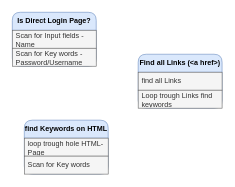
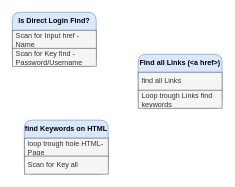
- <mxCell id="2" value="&lt;b&gt;Is Direct Login Page?&lt;/b&gt;" style="swimlane;fontStyle=0;childLayout=stackLayout;horizontal=1;startSize=30;horizontalStack=0;resizeParent=1;resizeParentMax=0;resizeLast=0;collapsible=1;marginBottom=0;whiteSpace=wrap;html=1;fillColor=#dae8fc;strokeColor=#6c8ebf;rounded=1;" vertex="1" parent="1"><mxGeometry x="20" y="20" width="140" height="90" as="geometry"><mxRectangle x="50" y="80" width="160" height="30" as="alternateBounds" /></mxGeometry></mxCell>
+ <mxCell id="2" value="&lt;b&gt;Is Direct Login Find?&lt;/b&gt;" style="swimlane;fontStyle=0;childLayout=stackLayout;horizontal=1;startSize=30;horizontalStack=0;resizeParent=1;resizeParentMax=0;resizeLast=0;collapsible=1;marginBottom=0;whiteSpace=wrap;html=1;fillColor=#dae8fc;strokeColor=#6c8ebf;rounded=1;" vertex="1" parent="1"><mxGeometry x="20" y="20" width="140" height="90" as="geometry"><mxRectangle x="50" y="80" width="160" height="30" as="alternateBounds" /></mxGeometry></mxCell>
- <mxCell id="3" value="Scan for Input fields - Name" style="text;strokeColor=#666666;fillColor=#f5f5f5;align=left;verticalAlign=middle;spacingLeft=4;spacingRight=4;overflow=hidden;points=[[0,0.5],[1,0.5]];portConstraint=eastwest;rotatable=0;whiteSpace=wrap;html=1;fontColor=#333333;" vertex="1" parent="2"><mxGeometry y="30" width="140" height="30" as="geometry" /></mxCell>
+ <mxCell id="3" value="Scan for Input href - Name" style="text;strokeColor=#666666;fillColor=#f5f5f5;align=left;verticalAlign=middle;spacingLeft=4;spacingRight=4;overflow=hidden;points=[[0,0.5],[1,0.5]];portConstraint=eastwest;rotatable=0;whiteSpace=wrap;html=1;fontColor=#333333;" vertex="1" parent="2"><mxGeometry y="30" width="140" height="30" as="geometry" /></mxCell>
- <mxCell id="4" value="Scan for Key words - Password/Username" style="text;strokeColor=#666666;fillColor=#f5f5f5;align=left;verticalAlign=middle;spacingLeft=4;spacingRight=4;overflow=hidden;points=[[0,0.5],[1,0.5]];portConstraint=eastwest;rotatable=0;whiteSpace=wrap;html=1;fontColor=#333333;" vertex="1" parent="2"><mxGeometry y="60" width="140" height="30" as="geometry" /></mxCell>
+ <mxCell id="4" value="Scan for Key find - Password/Username" style="text;strokeColor=#666666;fillColor=#f5f5f5;align=left;verticalAlign=middle;spacingLeft=4;spacingRight=4;overflow=hidden;points=[[0,0.5],[1,0.5]];portConstraint=eastwest;rotatable=0;whiteSpace=wrap;html=1;fontColor=#333333;" vertex="1" parent="2"><mxGeometry y="60" width="140" height="30" as="geometry" /></mxCell>
- <mxCell id="10" value="Scan for Key words" style="text;strokeColor=#666666;fillColor=#f5f5f5;align=left;verticalAlign=middle;spacingLeft=4;spacingRight=4;overflow=hidden;points=[[0,0.5],[1,0.5]];portConstraint=eastwest;rotatable=0;whiteSpace=wrap;html=1;fontColor=#333333;" vertex="1" parent="8"><mxGeometry y="60" width="140" height="30" as="geometry" /></mxCell>
+ <mxCell id="10" value="Scan for Key all" style="text;strokeColor=#666666;fillColor=#f5f5f5;align=left;verticalAlign=middle;spacingLeft=4;spacingRight=4;overflow=hidden;points=[[0,0.5],[1,0.5]];portConstraint=eastwest;rotatable=0;whiteSpace=wrap;html=1;fontColor=#333333;" vertex="1" parent="8"><mxGeometry y="60" width="140" height="30" as="geometry" /></mxCell>
